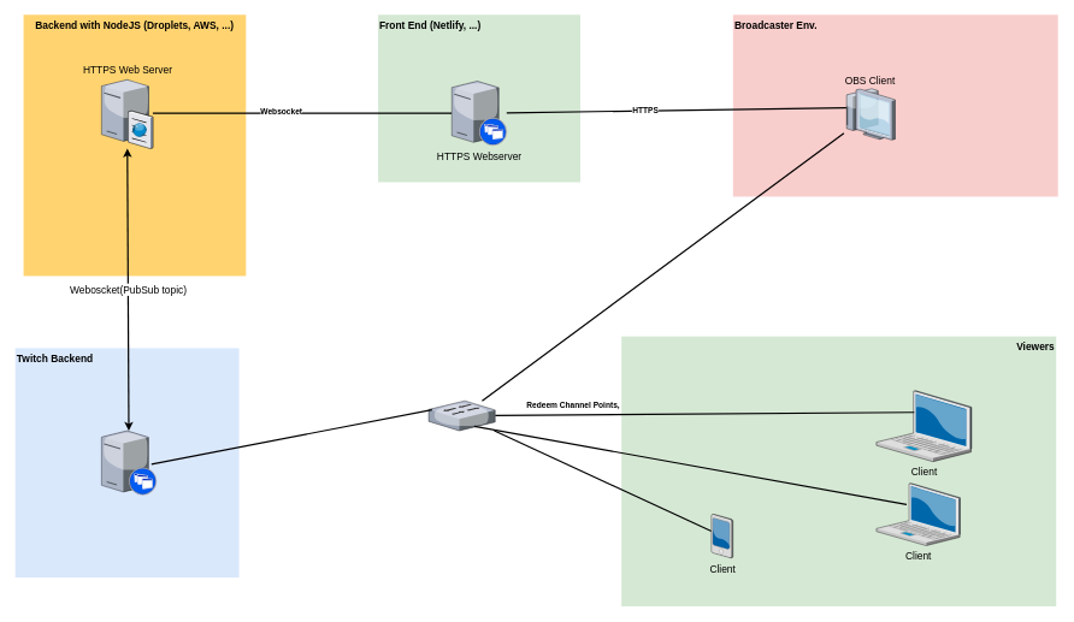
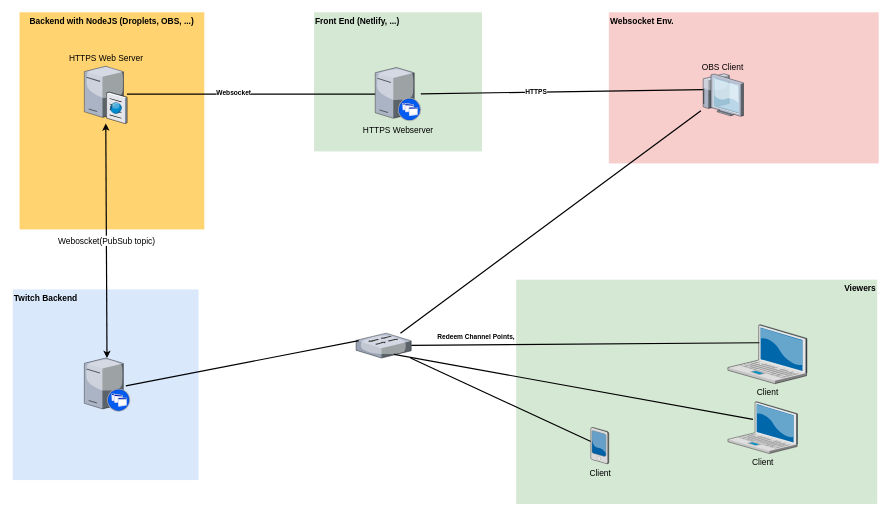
- <mxCell id="6" value="&lt;b&gt;Backend with NodeJS (Droplets, AWS, ...)&lt;/b&gt;" style="whiteSpace=wrap;html=1;fillColor=#FFD470;gradientColor=none;fontSize=14;strokeColor=none;verticalAlign=top;" vertex="1" parent="1"><mxGeometry x="32" y="20" width="308" height="362" as="geometry" /></mxCell>
+ <mxCell id="6" value="&lt;b&gt;Backend with NodeJS (Droplets, OBS, ...)&lt;/b&gt;" style="whiteSpace=wrap;html=1;fillColor=#FFD470;gradientColor=none;fontSize=14;strokeColor=none;verticalAlign=top;" vertex="1" parent="1"><mxGeometry x="32" y="20" width="308" height="362" as="geometry" /></mxCell>
- <mxCell id="2" value="&lt;b&gt;Broadcaster Env.&lt;/b&gt;" style="whiteSpace=wrap;html=1;fillColor=#f8cecc;fontSize=14;strokeColor=none;verticalAlign=top;align=left;" vertex="1" parent="1"><mxGeometry x="1014.5" y="20" width="450" height="252" as="geometry" /></mxCell>
+ <mxCell id="2" value="&lt;b&gt;Websocket Env.&lt;/b&gt;" style="whiteSpace=wrap;html=1;fillColor=#f8cecc;fontSize=14;strokeColor=none;verticalAlign=top;align=left;" vertex="1" parent="1"><mxGeometry x="1014.5" y="20" width="450" height="252" as="geometry" /></mxCell>
